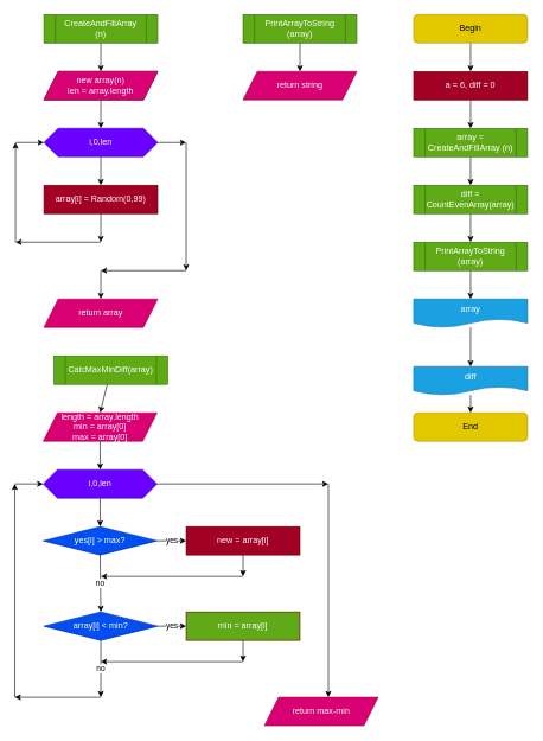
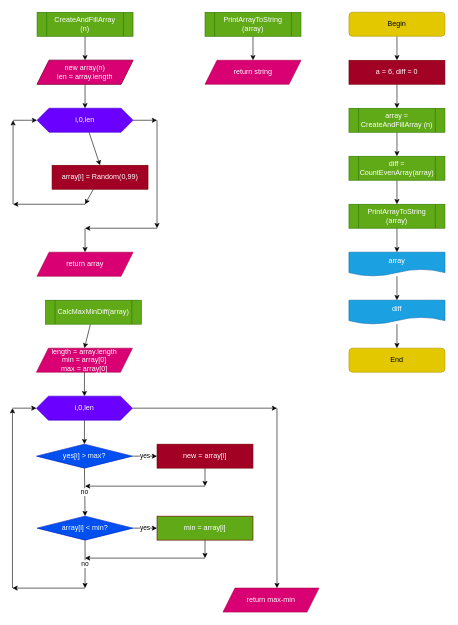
- <mxCell id="9" value="array[i] = Random(0,99)" style="rounded=0;whiteSpace=wrap;html=1;fillColor=#a20025;fontColor=#ffffff;strokeColor=#6F0000;" vertex="1" parent="1"><mxGeometry x="61" y="260" width="160" height="40" as="geometry" /></mxCell>
+ <mxCell id="9" value="array[i] = Random(0,99)" style="rounded=0;whiteSpace=wrap;html=1;fillColor=#a20025;fontColor=#ffffff;strokeColor=#6F0000;" vertex="1" parent="1"><mxGeometry x="86" y="275" width="160" height="40" as="geometry" /></mxCell>
- <mxCell id="32" value="diff" style="shape=document;whiteSpace=wrap;html=1;boundedLbl=1;fillColor=#1ba1e2;fontColor=#ffffff;strokeColor=#006EAF;" vertex="1" parent="1"><mxGeometry x="581" y="515" width="160" height="40" as="geometry" /></mxCell>
+ <mxCell id="32" value="diff" style="shape=document;whiteSpace=wrap;html=1;boundedLbl=1;fillColor=#1ba1e2;fontColor=#ffffff;strokeColor=#006EAF;" vertex="1" parent="1"><mxGeometry x="581" y="500" width="160" height="40" as="geometry" /></mxCell>
